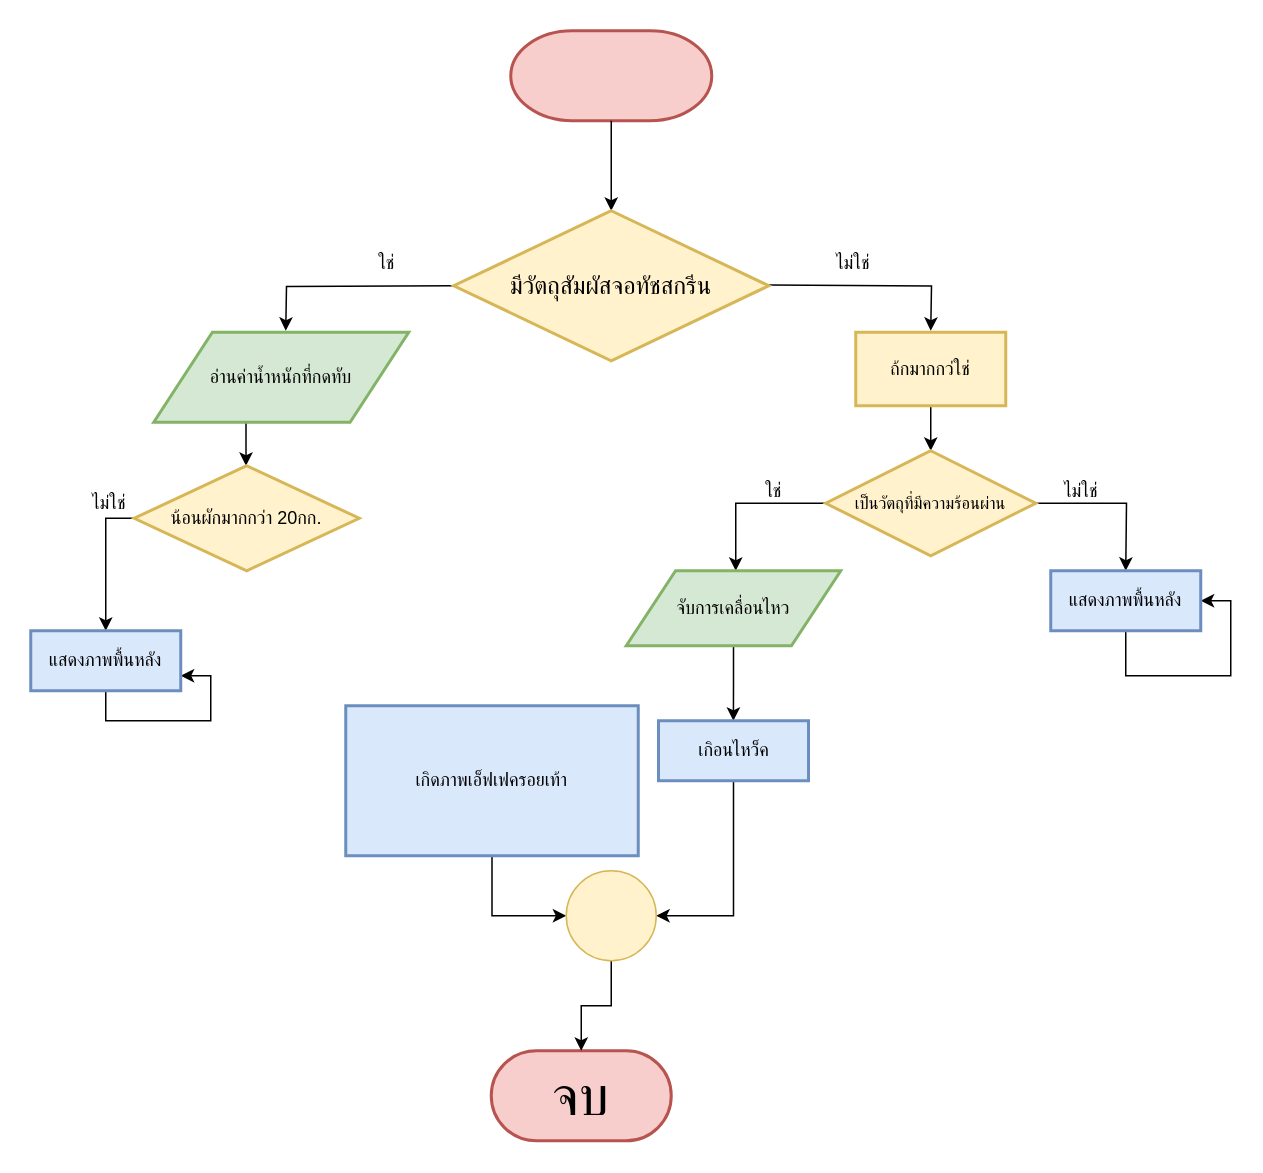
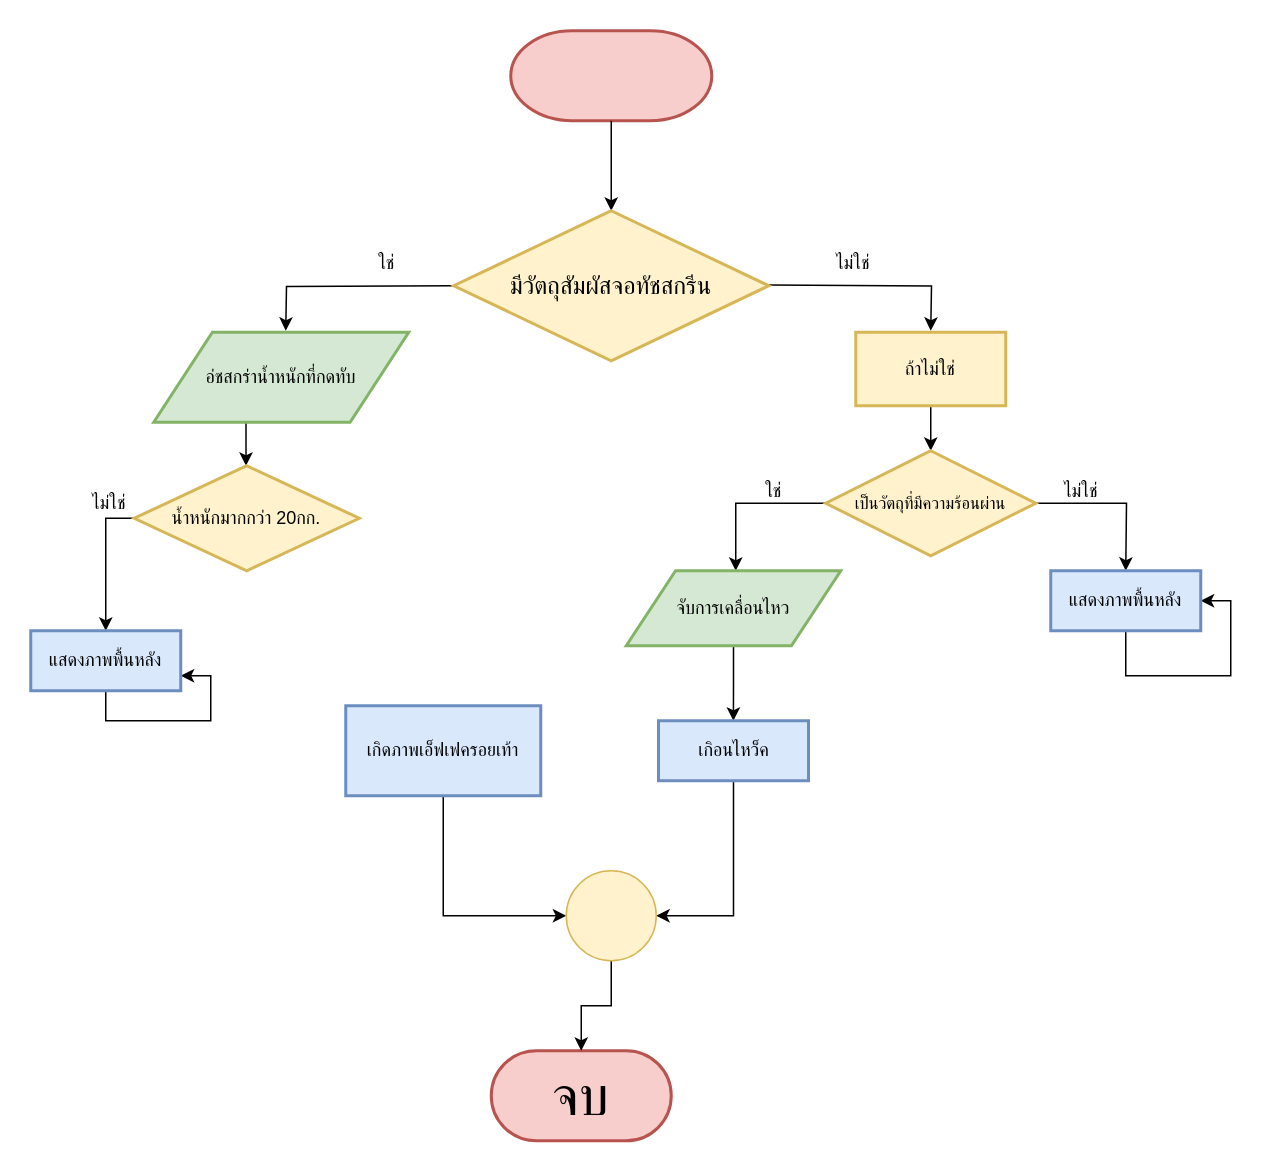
- <mxCell id="12" value="ถ้กมากกว่ใช่" style="rounded=1;whiteSpace=wrap;html=1;absoluteArcSize=1;arcSize=0;strokeWidth=2;fillColor=#fff2cc;strokeColor=#d6b656;" vertex="1" parent="1"><mxGeometry x="570" y="221" width="100" height="49" as="geometry" /></mxCell>
+ <mxCell id="12" value="ถ้าไม่ใช่" style="rounded=1;whiteSpace=wrap;html=1;absoluteArcSize=1;arcSize=0;strokeWidth=2;fillColor=#fff2cc;strokeColor=#d6b656;" vertex="1" parent="1"><mxGeometry x="570" y="221" width="100" height="49" as="geometry" /></mxCell>
- <mxCell id="10" value="อ่านค่าน้ำหนักที่กดทับ" style="shape=parallelogram;html=1;strokeWidth=2;perimeter=parallelogramPerimeter;whiteSpace=wrap;rounded=1;arcSize=0;size=0.23;fillColor=#d5e8d4;strokeColor=#82b366;" vertex="1" parent="1"><mxGeometry x="102" y="221" width="170" height="60" as="geometry" /></mxCell>
+ <mxCell id="10" value="อ่ชสกร่าน้ำหนักที่กดทับ" style="shape=parallelogram;html=1;strokeWidth=2;perimeter=parallelogramPerimeter;whiteSpace=wrap;rounded=1;arcSize=0;size=0.23;fillColor=#d5e8d4;strokeColor=#82b366;" vertex="1" parent="1"><mxGeometry x="102" y="221" width="170" height="60" as="geometry" /></mxCell>
- <mxCell id="26" value="น้อนผักมากกว่า 20กก." style="strokeWidth=2;html=1;shape=mxgraph.flowchart.decision;whiteSpace=wrap;fillColor=#fff2cc;strokeColor=#d6b656;" vertex="1" parent="1"><mxGeometry x="89" y="310" width="150" height="70" as="geometry" /></mxCell>
+ <mxCell id="26" value="น้ำหนักมากกว่า 20กก." style="strokeWidth=2;html=1;shape=mxgraph.flowchart.decision;whiteSpace=wrap;fillColor=#fff2cc;strokeColor=#d6b656;" vertex="1" parent="1"><mxGeometry x="89" y="310" width="150" height="70" as="geometry" /></mxCell>
- <mxCell id="31" value="เกิดภาพเอ็ฟเฟครอยเท้า" style="rounded=1;whiteSpace=wrap;html=1;absoluteArcSize=1;arcSize=0;strokeWidth=2;fillColor=#dae8fc;strokeColor=#6c8ebf;" vertex="1" parent="1"><mxGeometry x="230" y="470" width="195" height="100" as="geometry" /></mxCell>
+ <mxCell id="31" value="เกิดภาพเอ็ฟเฟครอยเท้า" style="rounded=1;whiteSpace=wrap;html=1;absoluteArcSize=1;arcSize=0;strokeWidth=2;fillColor=#dae8fc;strokeColor=#6c8ebf;" vertex="1" parent="1"><mxGeometry x="230" y="470" width="130" height="60" as="geometry" /></mxCell>
